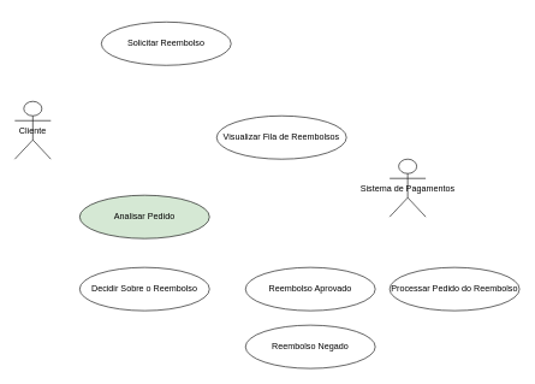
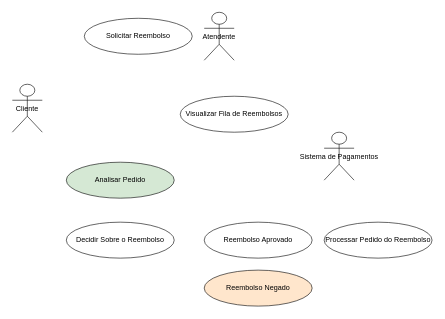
+ <mxCell id="2" value="Atendente" style="shape=umlActor;" vertex="1" parent="1"><mxGeometry x="340" y="20" width="50" height="80" as="geometry" /></mxCell>
- <mxCell id="9" value="Reembolso Negado" style="ellipse;whiteSpace=wrap;html=1;" vertex="1" parent="1"><mxGeometry x="340" y="450" width="180" height="60" as="geometry" /></mxCell>
+ <mxCell id="9" value="Reembolso Negado" style="ellipse;whiteSpace=wrap;html=1;fillColor=#ffe6cc;" vertex="1" parent="1"><mxGeometry x="340" y="450" width="180" height="60" as="geometry" /></mxCell>
